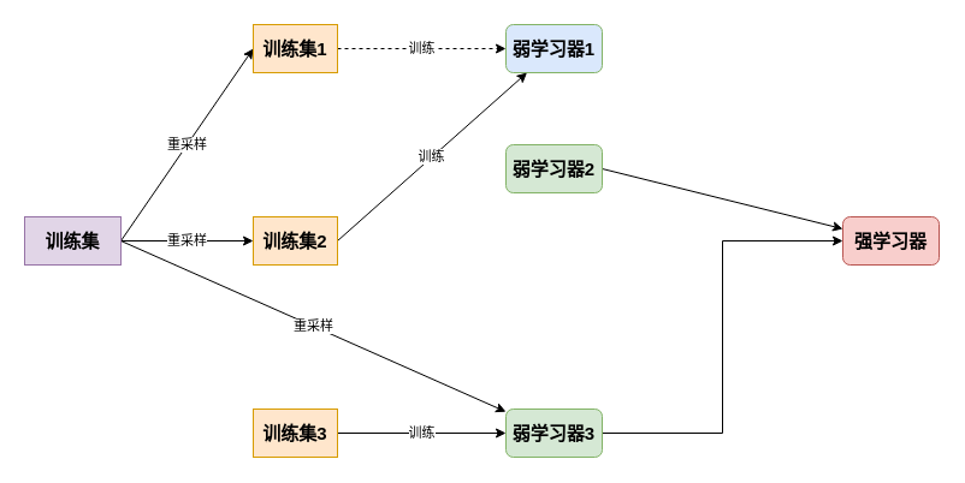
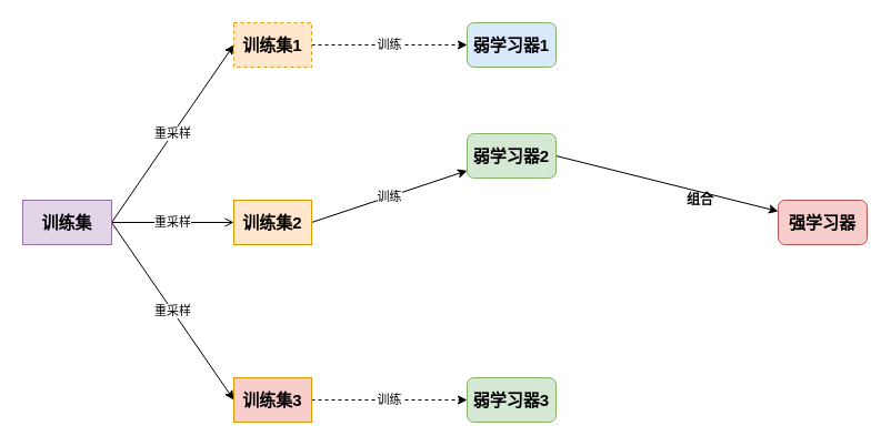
- <mxCell id="9" value="训练集1" style="rounded=0;whiteSpace=wrap;html=1;fillColor=#ffe6cc;strokeColor=#d79b00;fontStyle=1;fontSize=15;" parent="1" vertex="1"><mxGeometry x="210" y="20" width="70" height="40" as="geometry" /></mxCell>
+ <mxCell id="9" value="训练集1" style="rounded=0;whiteSpace=wrap;html=1;fillColor=#ffe6cc;strokeColor=#d79b00;fontStyle=1;fontSize=15;dashed=1;" parent="1" vertex="1"><mxGeometry x="210" y="20" width="70" height="40" as="geometry" /></mxCell>
- <mxCell id="10" value="训练" style="edgeStyle=none;rounded=0;orthogonalLoop=1;jettySize=auto;html=1;exitX=1;exitY=0.5;exitDx=0;exitDy=0;" parent="1" source="11" target="6" edge="1"><mxGeometry relative="1" as="geometry" /></mxCell>
+ <mxCell id="10" value="训练" style="edgeStyle=none;rounded=0;orthogonalLoop=1;jettySize=auto;html=1;exitX=1;exitY=0.5;exitDx=0;exitDy=0;" parent="1" source="11" target="13" edge="1"><mxGeometry relative="1" as="geometry" /></mxCell>
+ <mxCell id="18" value="组合" style="text;html=1;strokeColor=none;fillColor=none;align=center;verticalAlign=middle;whiteSpace=wrap;rounded=0;fontStyle=1" parent="1" vertex="1"><mxGeometry x="610" y="170" width="40" height="20" as="geometry" /></mxCell>
- <mxCell id="3" value="重采样" style="edgeStyle=none;rounded=0;orthogonalLoop=1;jettySize=auto;html=1;exitX=1;exitY=0.5;exitDx=0;exitDy=0;entryX=0;entryY=0.5;entryDx=0;entryDy=0;" parent="1" source="5" target="11" edge="1"><mxGeometry relative="1" as="geometry" /></mxCell>
+ <mxCell id="3" value="重采样" style="edgeStyle=none;rounded=0;orthogonalLoop=1;jettySize=auto;html=1;exitX=1;exitY=0.5;exitDx=0;exitDy=0;entryX=0;entryY=0.5;entryDx=0;entryDy=0;endArrow=open;" parent="1" source="5" target="11" edge="1"><mxGeometry relative="1" as="geometry" /></mxCell>
- <mxCell id="4" value="重采样" style="edgeStyle=none;rounded=0;orthogonalLoop=1;jettySize=auto;html=1;exitX=1;exitY=0.5;exitDx=0;exitDy=0;" parent="1" source="5" target="17" edge="1"><mxGeometry relative="1" as="geometry" /></mxCell>
+ <mxCell id="4" value="重采样" style="edgeStyle=none;rounded=0;orthogonalLoop=1;jettySize=auto;html=1;exitX=1;exitY=0.5;exitDx=0;exitDy=0;entryX=0;entryY=0.5;entryDx=0;entryDy=0;" parent="1" source="5" target="15" edge="1"><mxGeometry relative="1" as="geometry" /></mxCell>
- <mxCell id="16" style="edgeStyle=orthogonalEdgeStyle;rounded=0;orthogonalLoop=1;jettySize=auto;html=1;exitX=1;exitY=0.5;exitDx=0;exitDy=0;entryX=0;entryY=0.5;entryDx=0;entryDy=0;" parent="1" source="17" target="7" edge="1"><mxGeometry relative="1" as="geometry" /></mxCell>
- <mxCell id="15" value="训练集3" style="rounded=0;whiteSpace=wrap;html=1;fillColor=#ffe6cc;strokeColor=#d79b00;fontStyle=1;fontSize=15;" parent="1" vertex="1"><mxGeometry x="210" y="340" width="70" height="40" as="geometry" /></mxCell>
+ <mxCell id="15" value="训练集3" style="rounded=0;whiteSpace=wrap;html=1;fillColor=#f8cecc;strokeColor=#d79b00;fontStyle=1;fontSize=15;" parent="1" vertex="1"><mxGeometry x="210" y="340" width="70" height="40" as="geometry" /></mxCell>
- <mxCell id="14" value="训练" style="edgeStyle=none;rounded=0;orthogonalLoop=1;jettySize=auto;html=1;exitX=1;exitY=0.5;exitDx=0;exitDy=0;entryX=0;entryY=0.5;entryDx=0;entryDy=0;" parent="1" source="15" target="17" edge="1"><mxGeometry relative="1" as="geometry" /></mxCell>
+ <mxCell id="14" value="训练" style="edgeStyle=none;rounded=0;orthogonalLoop=1;jettySize=auto;html=1;exitX=1;exitY=0.5;exitDx=0;exitDy=0;entryX=0;entryY=0.5;entryDx=0;entryDy=0;dashed=1;" parent="1" source="15" target="17" edge="1"><mxGeometry relative="1" as="geometry" /></mxCell>
